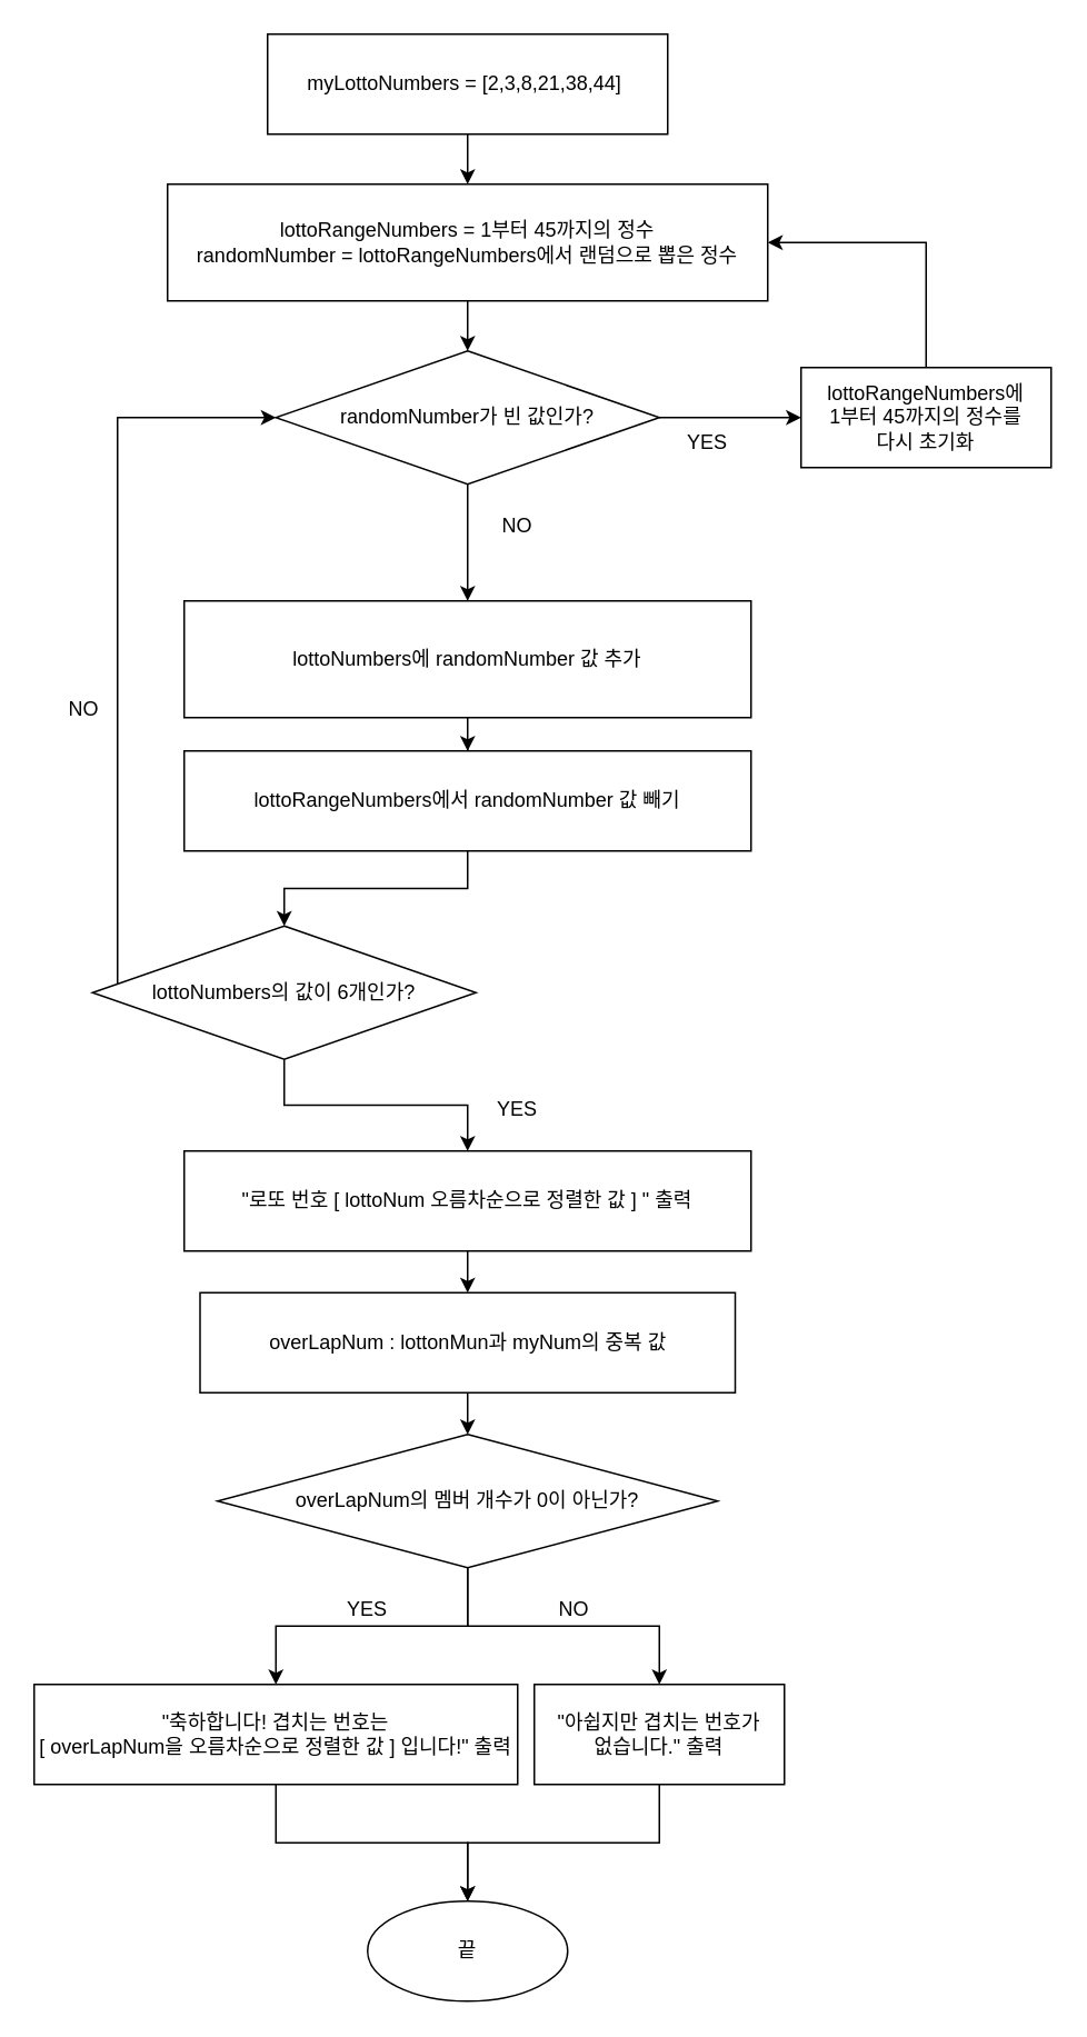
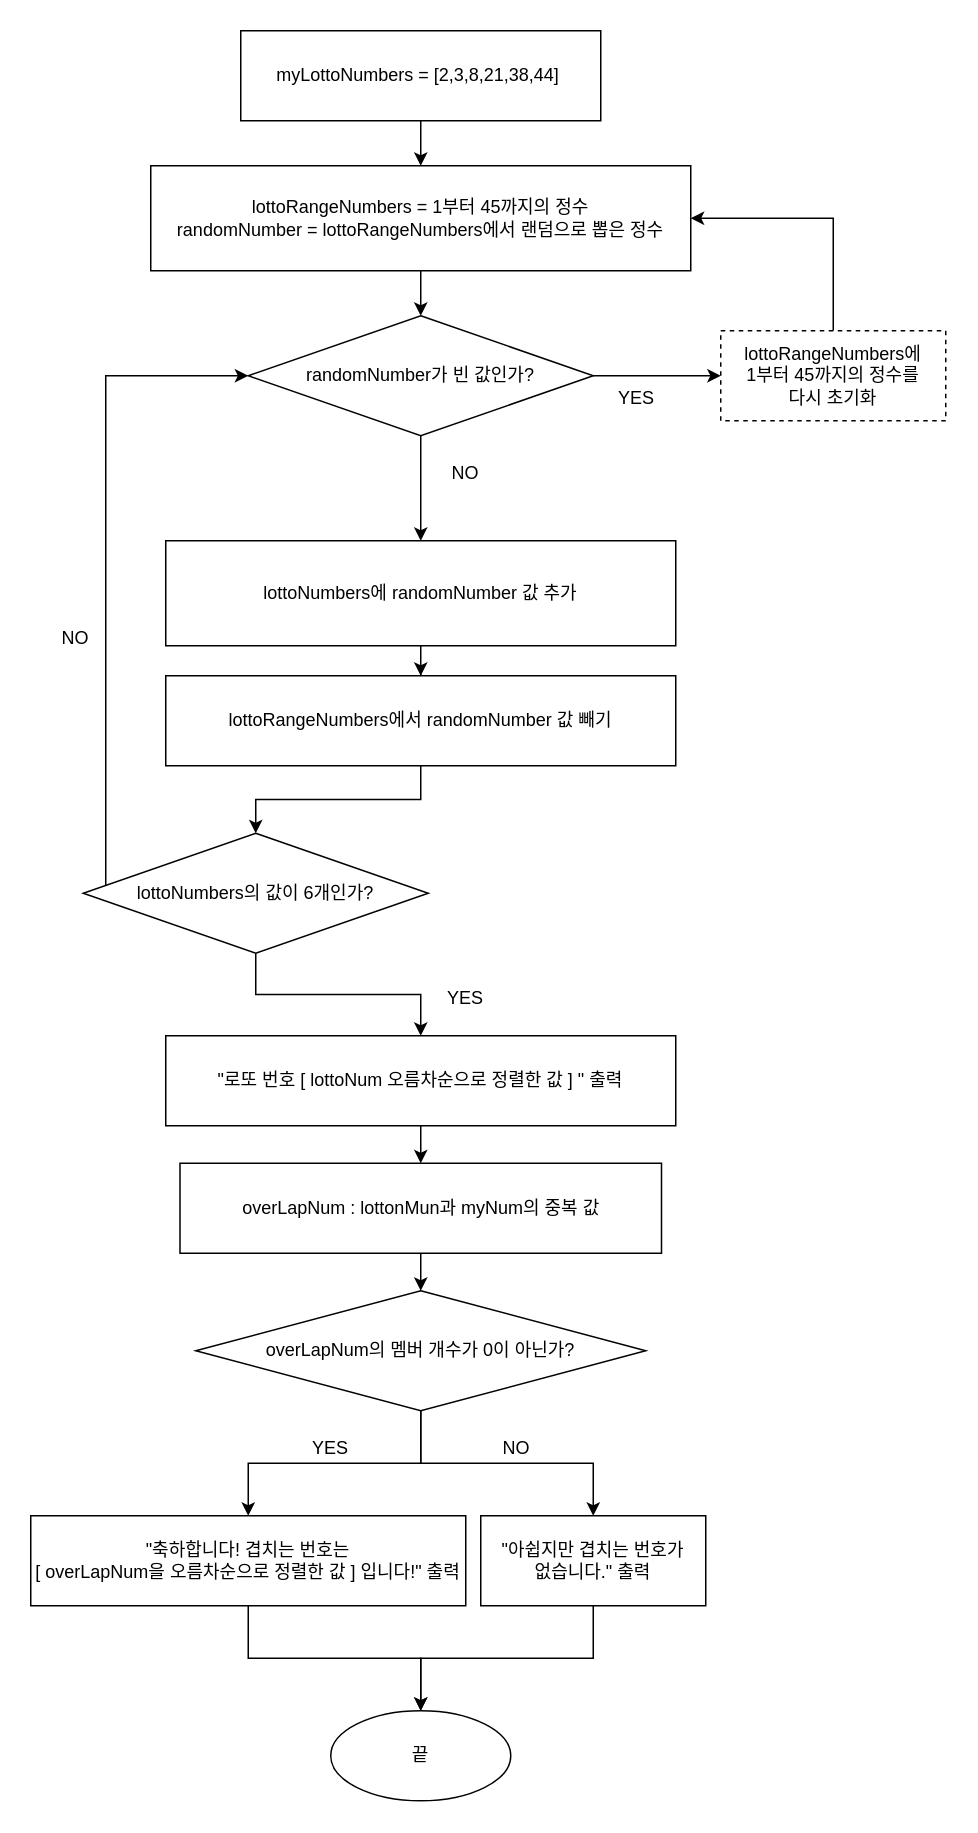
- <mxCell id="10" value="lottoRangeNumbers에 &lt;br&gt;1부터 45까지의 정수를&lt;br&gt;다시 초기화" style="whiteSpace=wrap;html=1;rounded=0;" vertex="1" parent="1"><mxGeometry x="480" y="220" width="150" height="60" as="geometry" /></mxCell>
+ <mxCell id="10" value="lottoRangeNumbers에 &lt;br&gt;1부터 45까지의 정수를&lt;br&gt;다시 초기화" style="whiteSpace=wrap;html=1;rounded=0;dashed=1;" vertex="1" parent="1"><mxGeometry x="480" y="220" width="150" height="60" as="geometry" /></mxCell>
